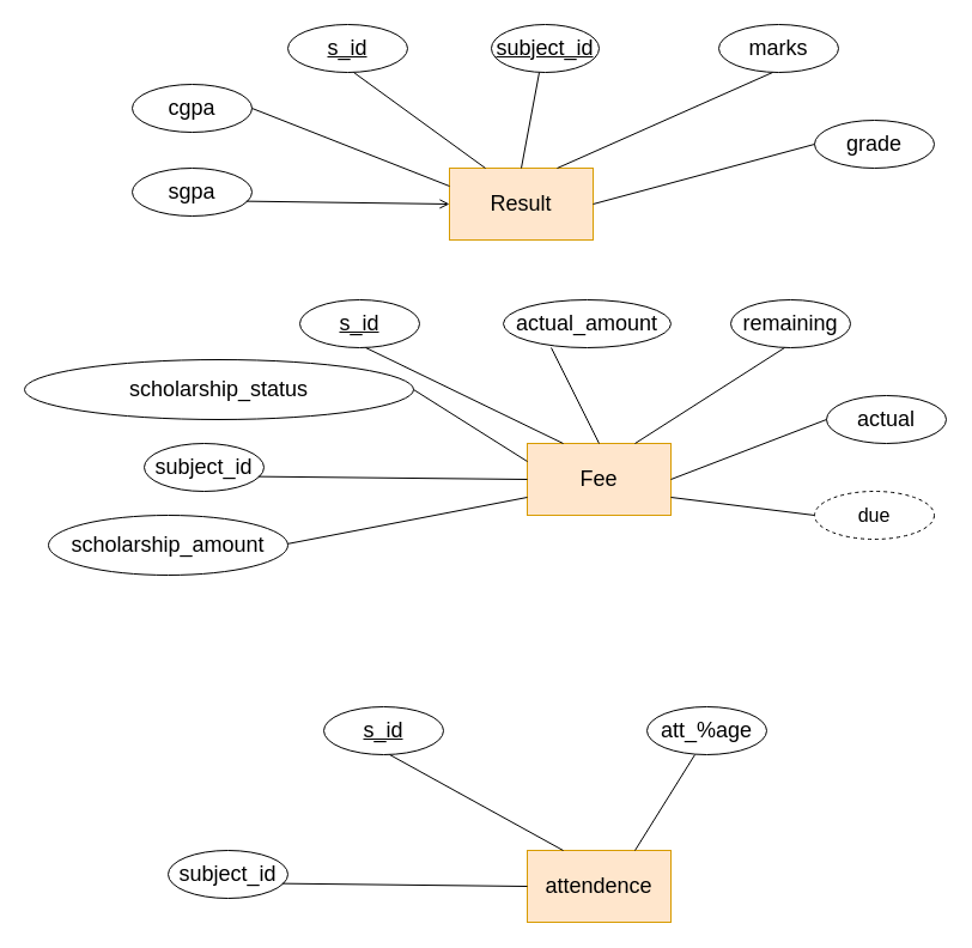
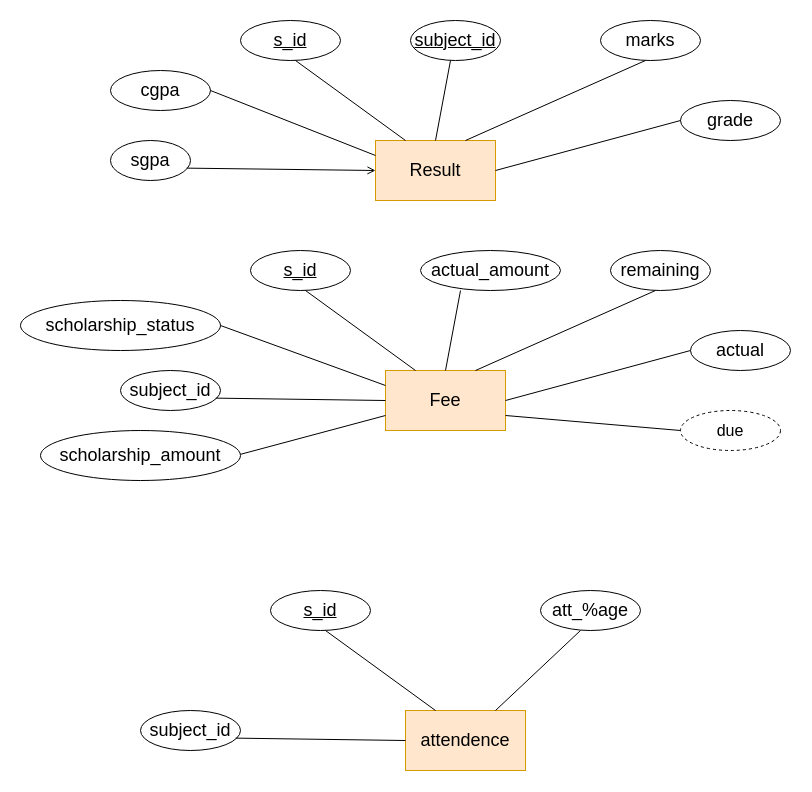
- <mxCell id="12" value="sgpa" style="ellipse;whiteSpace=wrap;html=1;align=center;fontSize=18;" vertex="1" parent="1"><mxGeometry x="110" y="140" width="100" height="40" as="geometry" /></mxCell>
+ <mxCell id="12" value="sgpa" style="ellipse;whiteSpace=wrap;html=1;align=center;fontSize=18;" vertex="1" parent="1"><mxGeometry x="110" y="140" width="80" height="40" as="geometry" /></mxCell>
- <mxCell id="24" value="scholarship_status" style="ellipse;whiteSpace=wrap;html=1;align=center;fontSize=18;" vertex="1" parent="1"><mxGeometry x="20" y="300" width="325" height="50" as="geometry" /></mxCell>
+ <mxCell id="24" value="scholarship_status" style="ellipse;whiteSpace=wrap;html=1;align=center;fontSize=18;" vertex="1" parent="1"><mxGeometry x="20" y="300" width="200" height="50" as="geometry" /></mxCell>
- <mxCell id="15" value="&lt;span style=&quot;font-size: 18px;&quot;&gt;Fee&lt;/span&gt;" style="rounded=0;whiteSpace=wrap;html=1;fillColor=#ffe6cc;strokeColor=#d79b00;" vertex="1" parent="1"><mxGeometry x="440" y="370" width="120" height="60" as="geometry" /></mxCell>
+ <mxCell id="15" value="&lt;span style=&quot;font-size: 18px;&quot;&gt;Fee&lt;/span&gt;" style="rounded=0;whiteSpace=wrap;html=1;fillColor=#ffe6cc;strokeColor=#d79b00;" vertex="1" parent="1"><mxGeometry x="385" y="370" width="120" height="60" as="geometry" /></mxCell>
- <mxCell id="32" value="&lt;span style=&quot;font-size: 18px;&quot;&gt;attendence&lt;/span&gt;" style="rounded=0;whiteSpace=wrap;html=1;fillColor=#ffe6cc;strokeColor=#d79b00;" vertex="1" parent="1"><mxGeometry x="440" y="710" width="120" height="60" as="geometry" /></mxCell>
+ <mxCell id="32" value="&lt;span style=&quot;font-size: 18px;&quot;&gt;attendence&lt;/span&gt;" style="rounded=0;whiteSpace=wrap;html=1;fillColor=#ffe6cc;strokeColor=#d79b00;" vertex="1" parent="1"><mxGeometry x="405" y="710" width="120" height="60" as="geometry" /></mxCell>
